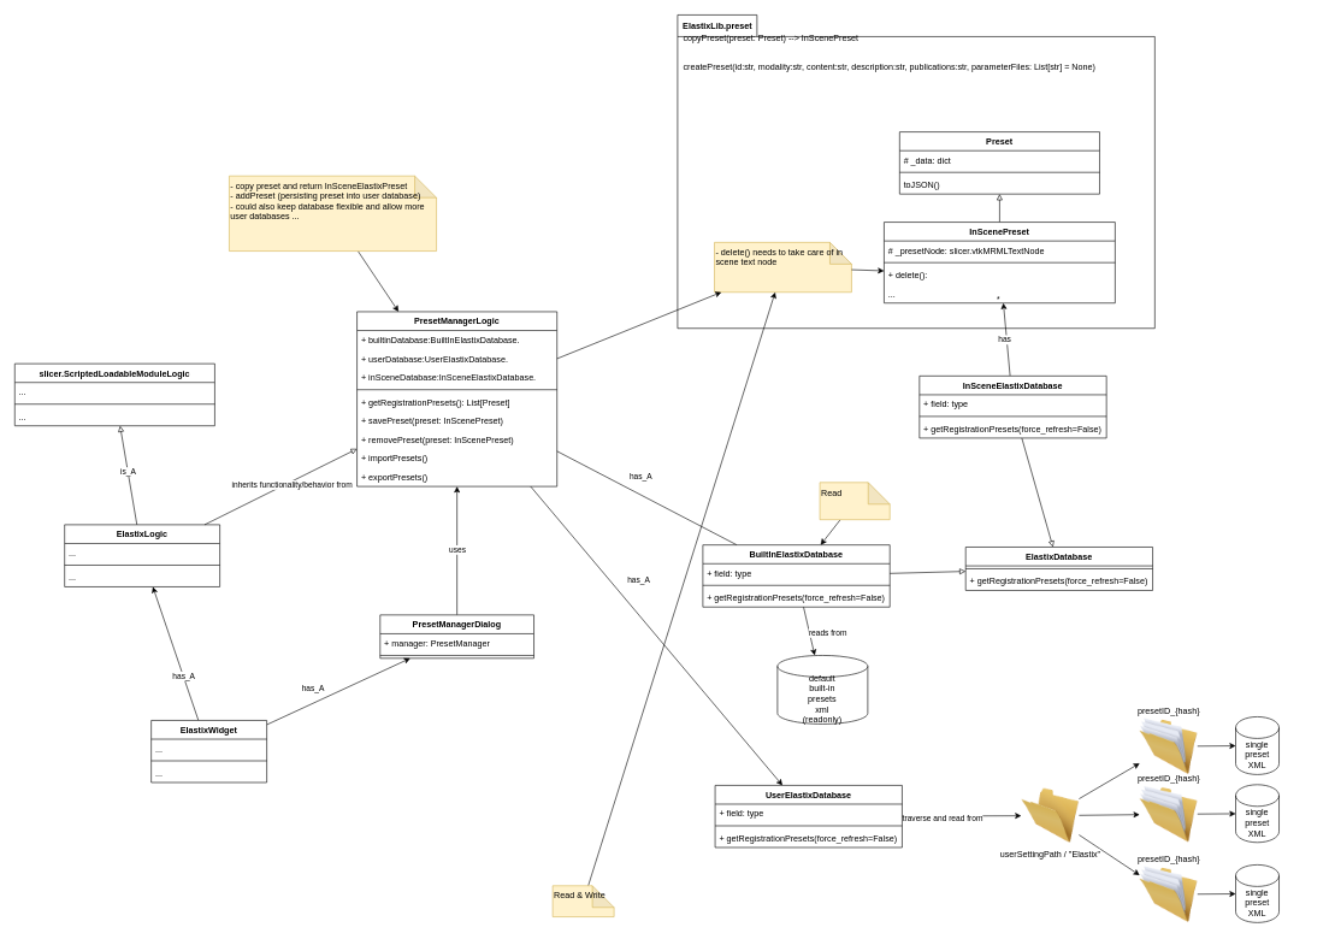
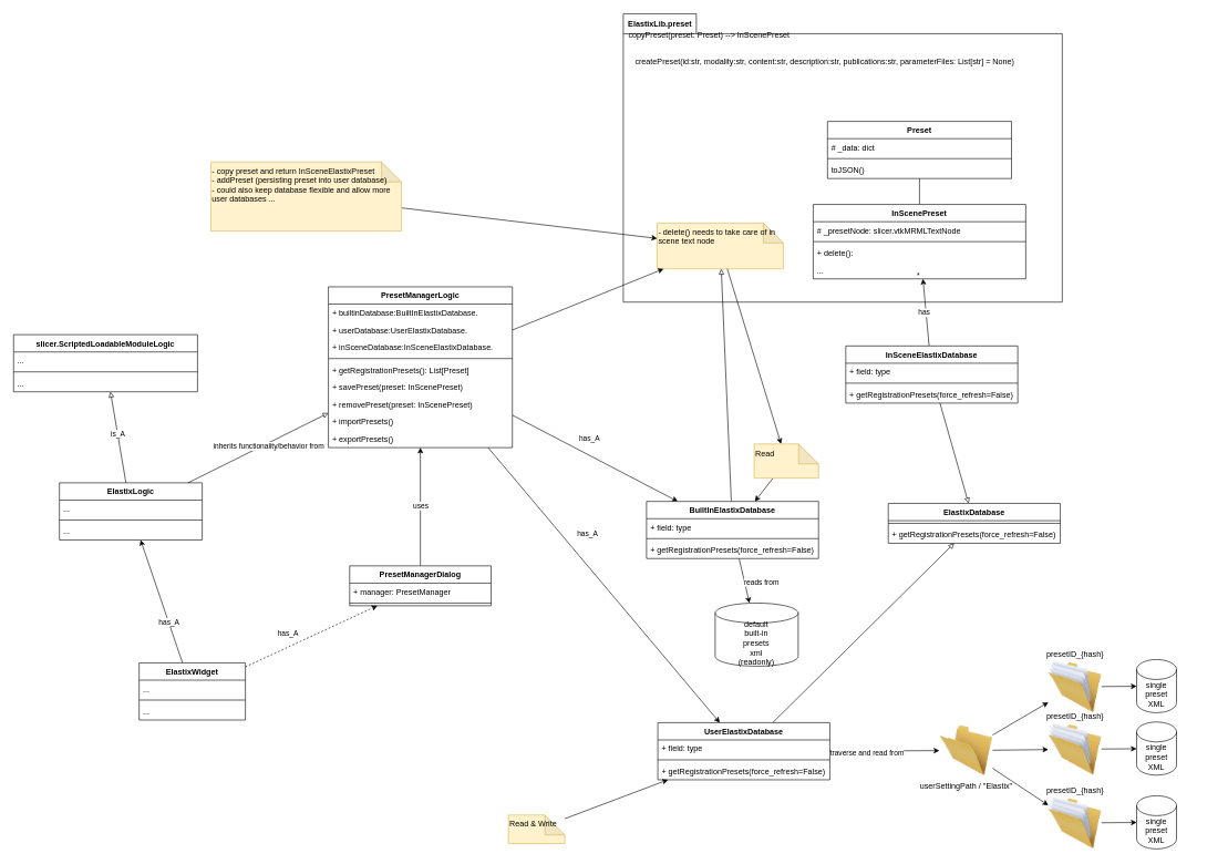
- <mxCell id="6" value="createPreset(id:str, modality:str, content:str, description:str, publications:str, parameterFiles: List[str] = None)" style="text;strokeColor=none;fillColor=none;align=left;verticalAlign=top;spacingLeft=4;spacingRight=4;overflow=hidden;rotatable=0;points=[[0,0.5],[1,0.5]];portConstraint=eastwest;" vertex="1" parent="2"><mxGeometry x="2" y="59" width="592" height="26" as="geometry" /></mxCell>
+ <mxCell id="6" value="createPreset(id:str, modality:str, content:str, description:str, publications:str, parameterFiles: List[str] = None)" style="text;strokeColor=none;fillColor=none;align=left;verticalAlign=top;spacingLeft=4;spacingRight=4;overflow=hidden;rotatable=0;points=[[0,0.5],[1,0.5]];portConstraint=eastwest;" vertex="1" parent="2"><mxGeometry x="12" y="59" width="592" height="26" as="geometry" /></mxCell>
- <mxCell id="91" style="edgeStyle=none;html=1;endArrow=block;endFill=0;" parent="1" source="92" target="7" edge="1"><mxGeometry relative="1" as="geometry" /></mxCell>
+ <mxCell id="91" style="edgeStyle=none;html=1;endArrow=none;endFill=0;" parent="1" source="92" target="7" edge="1"><mxGeometry relative="1" as="geometry" /></mxCell>
- <mxCell id="97" style="edgeStyle=none;html=1;endArrow=classic;endFill=1;" parent="1" source="5" target="95" edge="1"><mxGeometry relative="1" as="geometry" /></mxCell>
+ <mxCell id="97" style="edgeStyle=none;html=1;endArrow=classic;endFill=1;" parent="1" source="5" target="103" edge="1"><mxGeometry relative="1" as="geometry" /></mxCell>
- <mxCell id="89" style="edgeStyle=none;html=1;endArrow=classic;endFill=1;" parent="1" source="90" target="72" edge="1"><mxGeometry relative="1" as="geometry" /></mxCell>
+ <mxCell id="89" style="edgeStyle=none;html=1;endArrow=classic;endFill=1;" parent="1" source="90" target="5" edge="1"><mxGeometry relative="1" as="geometry" /></mxCell>
- <mxCell id="32" style="edgeStyle=none;html=1;endArrow=none;" parent="1" source="72" target="83" edge="1"><mxGeometry relative="1" as="geometry" /></mxCell>
+ <mxCell id="32" style="edgeStyle=none;html=1;" parent="1" source="72" target="83" edge="1"><mxGeometry relative="1" as="geometry" /></mxCell>
- <mxCell id="82" style="edgeStyle=none;html=1;endArrow=block;endFill=0;" parent="1" source="83" target="19" edge="1"><mxGeometry relative="1" as="geometry" /></mxCell>
+ <mxCell id="82" style="edgeStyle=none;html=1;endArrow=block;endFill=0;" parent="1" source="83" target="5" edge="1"><mxGeometry relative="1" as="geometry" /></mxCell>
- <mxCell id="104" style="edgeStyle=none;html=1;endArrow=classic;endFill=1;" parent="1" source="105" target="5" edge="1"><mxGeometry relative="1" as="geometry" /></mxCell>
+ <mxCell id="104" style="edgeStyle=none;html=1;endArrow=classic;endFill=1;" parent="1" source="105" target="59" edge="1"><mxGeometry relative="1" as="geometry" /></mxCell>
+ <mxCell id="58" style="edgeStyle=none;html=1;endArrow=block;endFill=0;" parent="1" source="59" target="19" edge="1"><mxGeometry relative="1" as="geometry" /></mxCell>
- <mxCell id="24" style="edgeStyle=none;html=1;" parent="1" source="28" target="36" edge="1"><mxGeometry relative="1" as="geometry" /></mxCell>
+ <mxCell id="24" style="edgeStyle=none;html=1;dashed=1;" parent="1" source="28" target="36" edge="1"><mxGeometry relative="1" as="geometry" /></mxCell>
